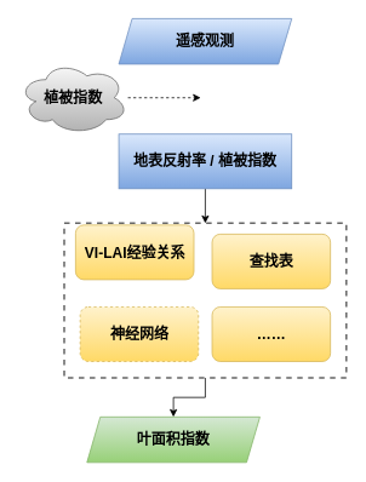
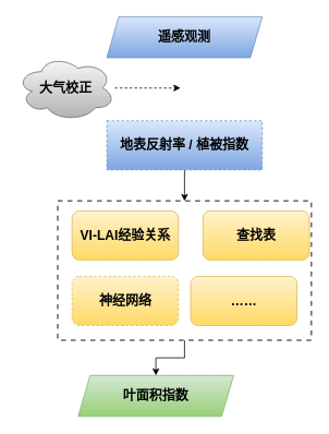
- <mxCell id="8" value="&lt;b&gt;植被指数&lt;/b&gt;" style="ellipse;shape=cloud;whiteSpace=wrap;html=1;fontSize=16;fillColor=#f5f5f5;strokeColor=#666666;gradientColor=#b3b3b3;" vertex="1" parent="1"><mxGeometry x="20" y="67" width="120" height="80" as="geometry" /></mxCell>
+ <mxCell id="8" value="&lt;b&gt;大气校正&lt;/b&gt;" style="ellipse;shape=cloud;whiteSpace=wrap;html=1;fontSize=16;fillColor=#f5f5f5;strokeColor=#666666;gradientColor=#b3b3b3;" vertex="1" parent="1"><mxGeometry x="20" y="67" width="120" height="80" as="geometry" /></mxCell>
- <mxCell id="6" value="&lt;b&gt;地表反射率 / 植被指数&lt;/b&gt;" style="rounded=0;whiteSpace=wrap;html=1;fontSize=16;fillColor=#dae8fc;strokeColor=#6c8ebf;gradientColor=#7ea6e0;" vertex="1" parent="1"><mxGeometry x="130" y="147" width="190" height="60" as="geometry" /></mxCell>
+ <mxCell id="6" value="&lt;b&gt;地表反射率 / 植被指数&lt;/b&gt;" style="rounded=0;whiteSpace=wrap;html=1;fontSize=16;fillColor=#dae8fc;strokeColor=#6c8ebf;gradientColor=#7ea6e0;dashed=1;" vertex="1" parent="1"><mxGeometry x="130" y="147" width="190" height="60" as="geometry" /></mxCell>
- <mxCell id="9" value="VI-LAI经验关系" style="rounded=1;whiteSpace=wrap;html=1;fontSize=16;fillColor=#fff2cc;strokeColor=#d6b656;fontStyle=1;gradientColor=#ffd966;" vertex="1" parent="1"><mxGeometry x="82.5" y="247" width="130" height="60" as="geometry" /></mxCell>
+ <mxCell id="9" value="VI-LAI经验关系" style="rounded=1;whiteSpace=wrap;html=1;fontSize=16;fillColor=#fff2cc;strokeColor=#d6b656;fontStyle=1;gradientColor=#ffd966;" vertex="1" parent="1"><mxGeometry x="87.5" y="257" width="130" height="60" as="geometry" /></mxCell>
- <mxCell id="10" value="查找表" style="rounded=1;whiteSpace=wrap;html=1;fontSize=16;fillColor=#fff2cc;strokeColor=#d6b656;fontStyle=1;gradientColor=#ffd966;" vertex="1" parent="1"><mxGeometry x="232.5" y="257" width="130" height="60" as="geometry" /></mxCell>
+ <mxCell id="10" value="查找表" style="rounded=1;whiteSpace=wrap;html=1;fontSize=16;fillColor=#fff2cc;strokeColor=#d6b656;fontStyle=1;gradientColor=#ffd966;" vertex="1" parent="1"><mxGeometry x="247.5" y="257" width="130" height="60" as="geometry" /></mxCell>
